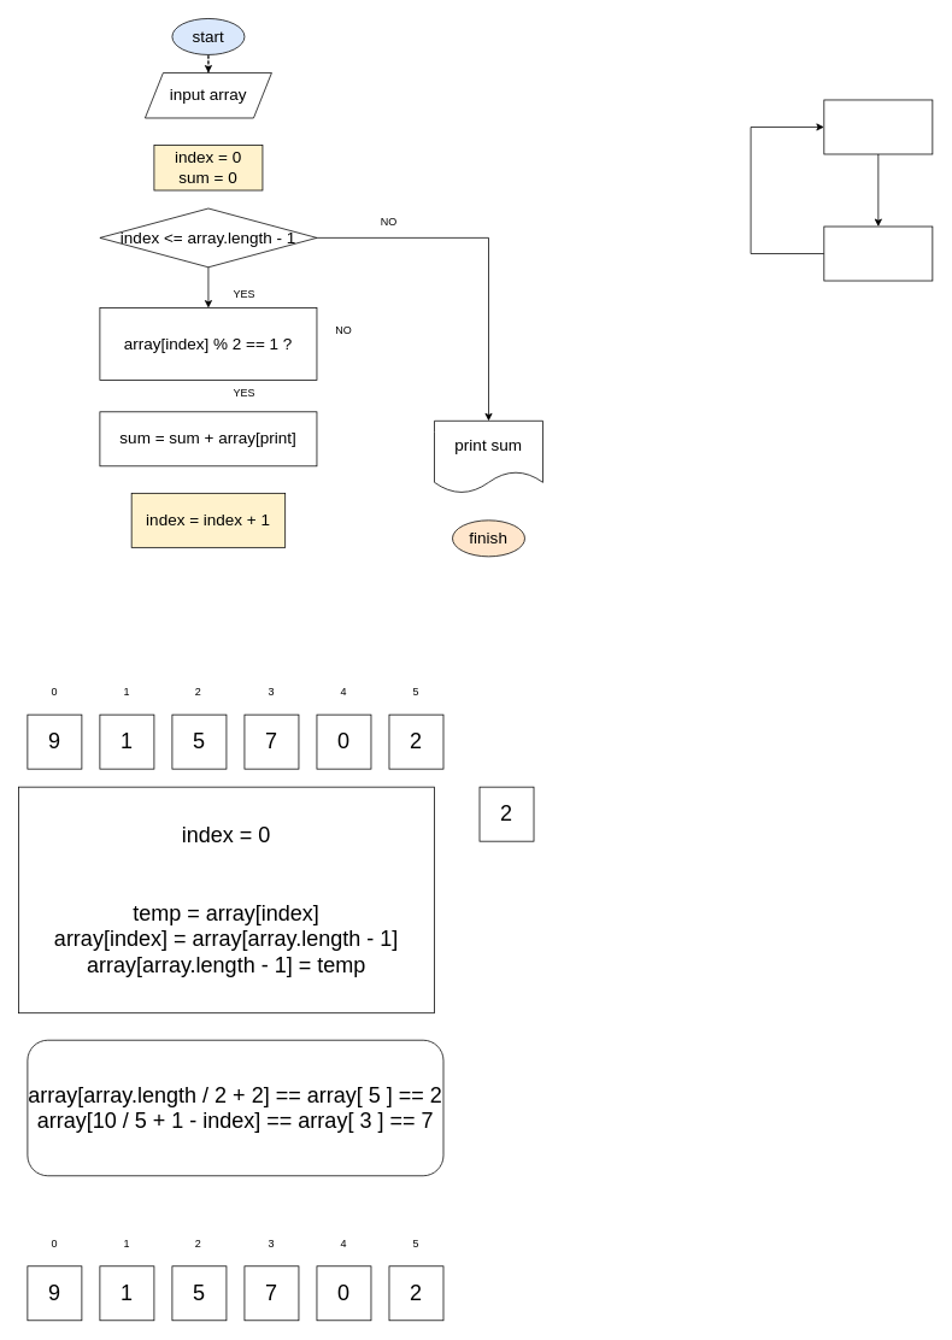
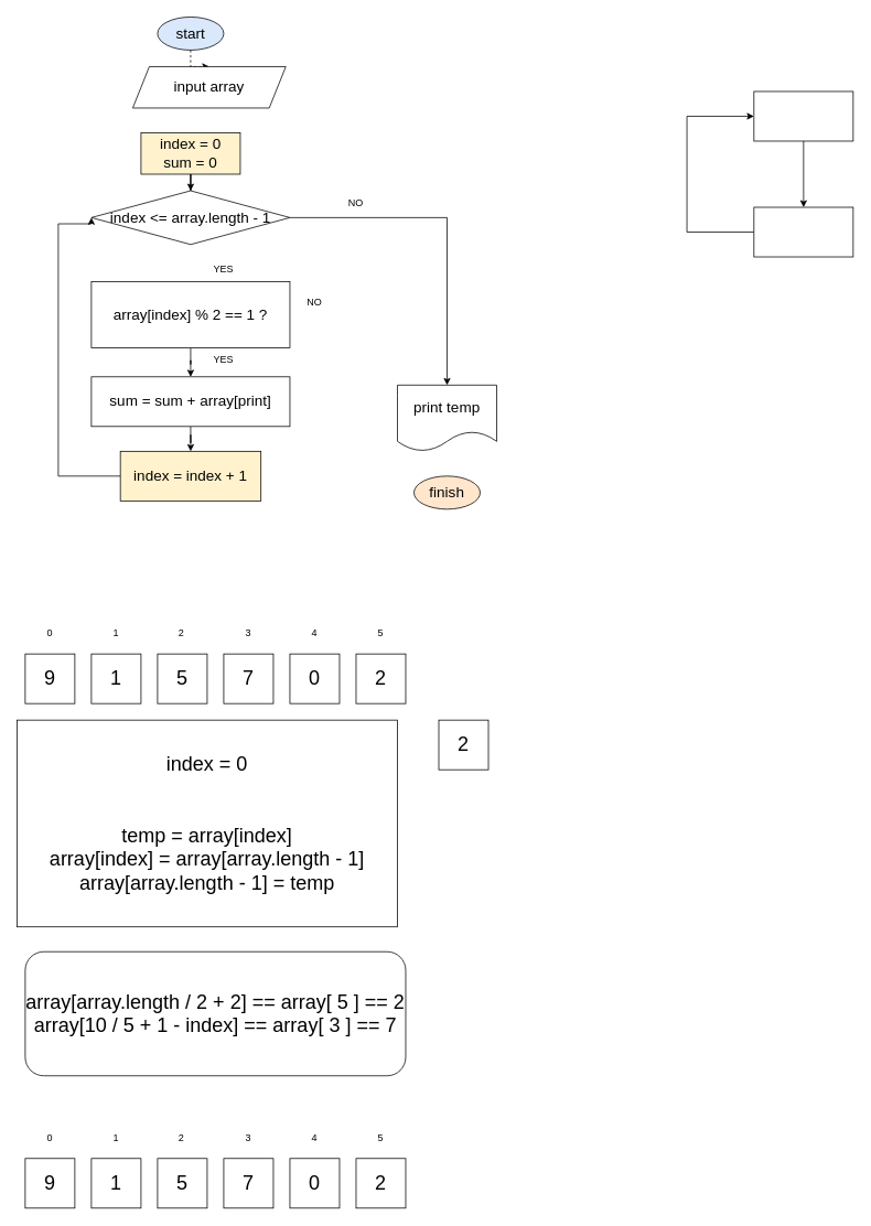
- <mxCell id="17" value="&lt;font style=&quot;font-size: 18px;&quot;&gt;input array&lt;/font&gt;" style="shape=parallelogram;perimeter=parallelogramPerimeter;whiteSpace=wrap;html=1;fixedSize=1;" vertex="1" parent="1"><mxGeometry x="160" y="80" width="140" height="50" as="geometry" /></mxCell>
+ <mxCell id="17" value="&lt;font style=&quot;font-size: 18px;&quot;&gt;input array&lt;/font&gt;" style="shape=parallelogram;perimeter=parallelogramPerimeter;whiteSpace=wrap;html=1;fixedSize=1;" vertex="1" parent="1"><mxGeometry x="160" y="80" width="185" height="50" as="geometry" /></mxCell>
+ <mxCell id="4" value="" style="edgeStyle=orthogonalEdgeStyle;rounded=0;orthogonalLoop=1;jettySize=auto;html=1;" edge="1" parent="1" source="5" target="8"><mxGeometry relative="1" as="geometry" /></mxCell>
- <mxCell id="18" value="" style="edgeStyle=orthogonalEdgeStyle;rounded=0;orthogonalLoop=1;jettySize=auto;html=1;" edge="1" parent="1" source="8" target="19"><mxGeometry relative="1" as="geometry"><mxPoint x="230" y="310" as="sourcePoint" /><mxPoint x="230" y="455" as="targetPoint" /></mxGeometry></mxCell>
+ <mxCell id="6" value="" style="edgeStyle=orthogonalEdgeStyle;rounded=0;orthogonalLoop=1;jettySize=auto;html=1;" edge="1" parent="1" source="19" target="10"><mxGeometry relative="1" as="geometry" /></mxCell>
- <mxCell id="14" value="&lt;font style=&quot;font-size: 18px;&quot;&gt;print sum&lt;/font&gt;" style="shape=document;whiteSpace=wrap;html=1;boundedLbl=1;" vertex="1" parent="1"><mxGeometry x="480" y="465" width="120" height="80" as="geometry" /></mxCell>
+ <mxCell id="14" value="&lt;font style=&quot;font-size: 18px;&quot;&gt;print temp&lt;/font&gt;" style="shape=document;whiteSpace=wrap;html=1;boundedLbl=1;" vertex="1" parent="1"><mxGeometry x="480" y="465" width="120" height="80" as="geometry" /></mxCell>
+ <mxCell id="9" value="" style="edgeStyle=orthogonalEdgeStyle;rounded=0;orthogonalLoop=1;jettySize=auto;html=1;" edge="1" parent="1" source="10" target="13"><mxGeometry relative="1" as="geometry" /></mxCell>
+ <mxCell id="12" style="edgeStyle=orthogonalEdgeStyle;rounded=0;orthogonalLoop=1;jettySize=auto;html=1;entryX=0;entryY=0.5;entryDx=0;entryDy=0;" edge="1" parent="1" source="13" target="8"><mxGeometry relative="1" as="geometry"><Array as="points"><mxPoint x="70" y="575" /><mxPoint x="70" y="270" /></Array></mxGeometry></mxCell>
